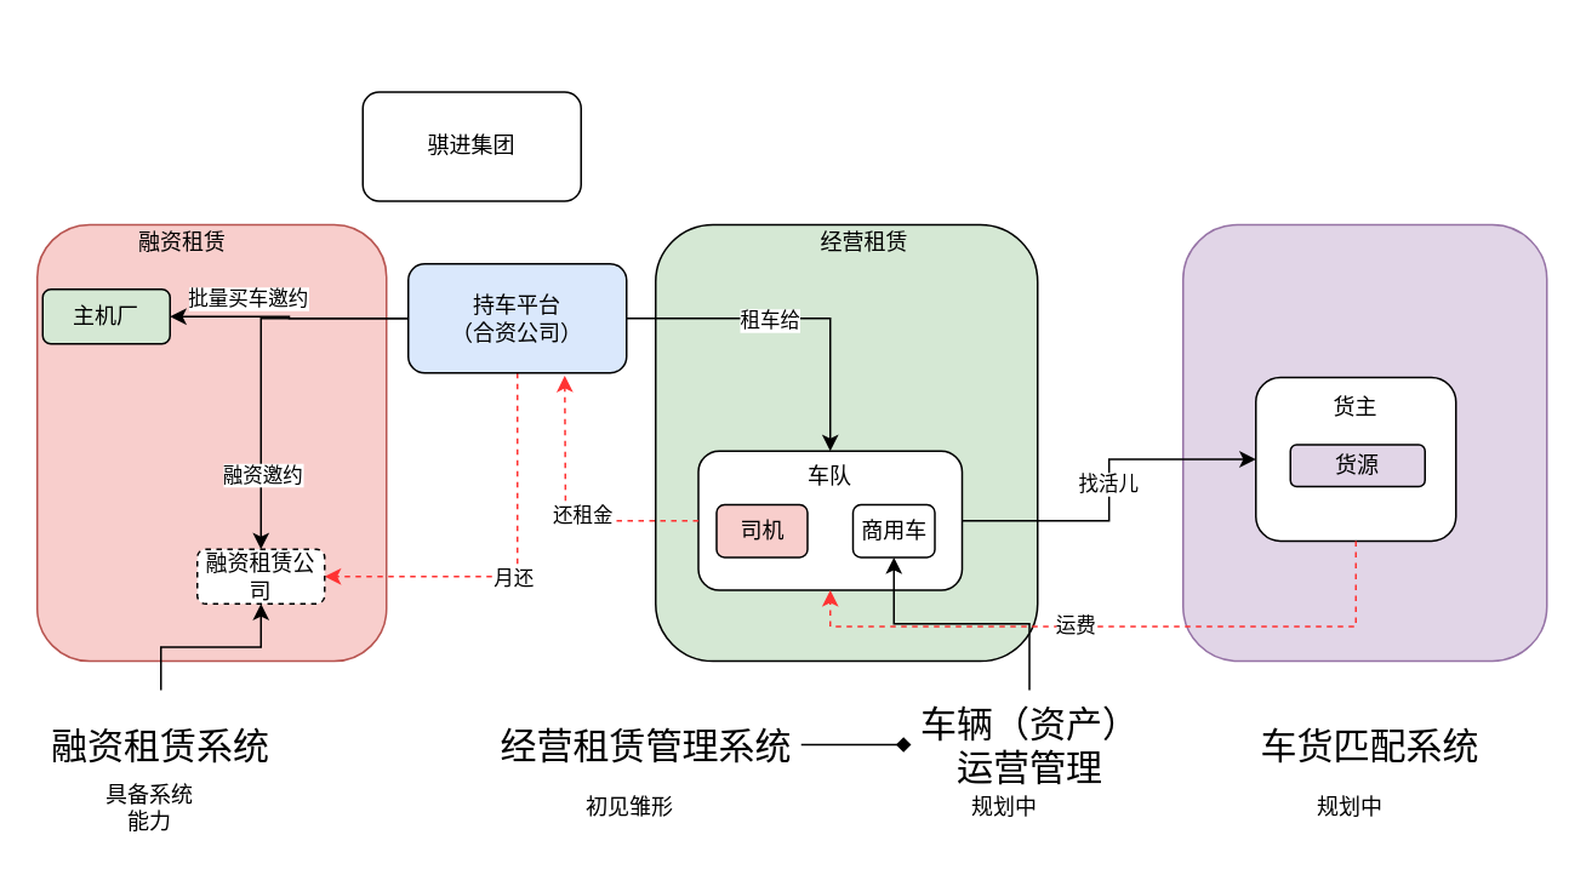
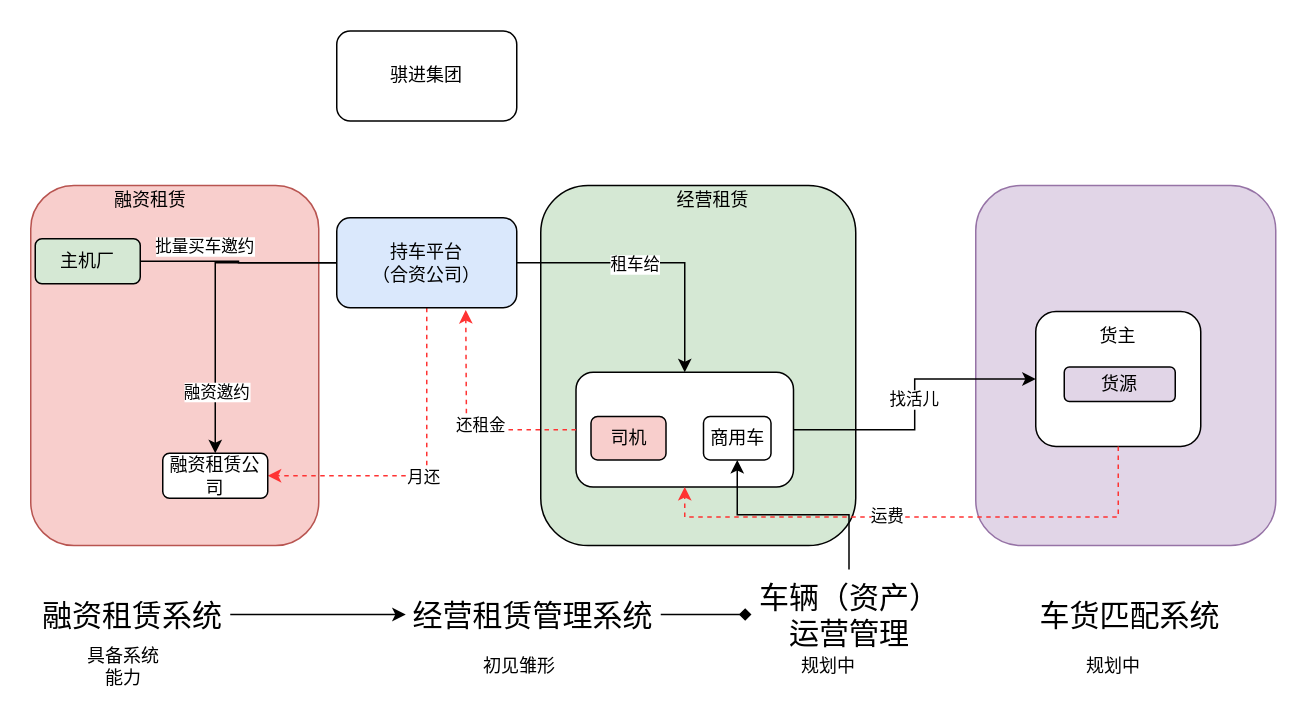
- <mxCell id="18" value="骐进集团" style="rounded=1;whiteSpace=wrap;html=1;" vertex="1" parent="1"><mxGeometry x="199" y="50" width="120" height="60" as="geometry" /></mxCell>
+ <mxCell id="18" value="骐进集团" style="rounded=1;whiteSpace=wrap;html=1;" vertex="1" parent="1"><mxGeometry x="224" y="20" width="120" height="60" as="geometry" /></mxCell>
- <mxCell id="9" style="edgeStyle=orthogonalEdgeStyle;rounded=0;orthogonalLoop=1;jettySize=auto;html=1;" edge="1" parent="1" source="17" target="23"><mxGeometry relative="1" as="geometry" /></mxCell>
+ <mxCell id="9" style="edgeStyle=orthogonalEdgeStyle;rounded=0;orthogonalLoop=1;jettySize=auto;html=1;endArrow=none;" edge="1" parent="1" source="17" target="23"><mxGeometry relative="1" as="geometry" /></mxCell>
- <mxCell id="28" value="车队" style="text;html=1;align=center;verticalAlign=middle;whiteSpace=wrap;rounded=0;" vertex="1" parent="1"><mxGeometry x="426" y="247" width="60" height="30" as="geometry" /></mxCell>
- <mxCell id="24" value="融资租赁公司" style="rounded=1;whiteSpace=wrap;html=1;dashed=1;" vertex="1" parent="1"><mxGeometry x="108" y="301.5" width="70" height="30" as="geometry" /></mxCell>
+ <mxCell id="24" value="融资租赁公司" style="rounded=1;whiteSpace=wrap;html=1;" vertex="1" parent="1"><mxGeometry x="108" y="301.5" width="70" height="30" as="geometry" /></mxCell>
- <mxCell id="32" value="" style="edgeStyle=orthogonalEdgeStyle;rounded=0;orthogonalLoop=1;jettySize=auto;html=1;" edge="1" parent="1" source="33" target="24"><mxGeometry relative="1" as="geometry" /></mxCell>
+ <mxCell id="32" value="" style="edgeStyle=orthogonalEdgeStyle;rounded=0;orthogonalLoop=1;jettySize=auto;html=1;" edge="1" parent="1" source="33" target="35"><mxGeometry relative="1" as="geometry" /></mxCell>
